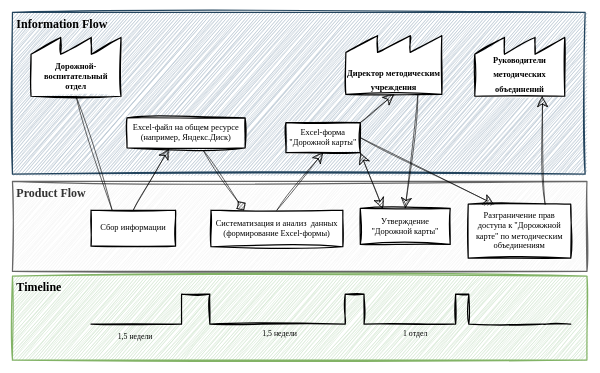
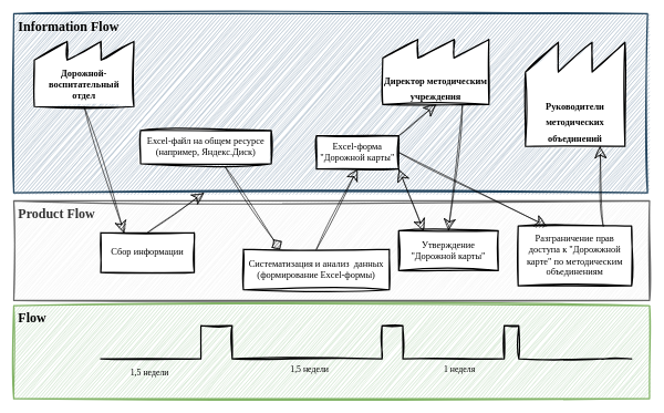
- <mxCell id="4" value="&lt;b style=&quot;border-color: var(--border-color); font-family: &amp;quot;Times New Roman&amp;quot;; font-size: 14px;&quot;&gt;Руководители методических объединений&lt;/b&gt;" style="strokeWidth=2;html=1;shape=mxgraph.lean_mapping.outside_sources;whiteSpace=wrap;align=center;sketch=1;hachureGap=4;jiggle=2;curveFitting=1;fontFamily=Architects Daughter;fontSource=https%3A%2F%2Ffonts.googleapis.com%2Fcss%3Ffamily%3DArchitects%2BDaughter;fontSize=20;verticalAlign=bottom;" vertex="1" parent="1"><mxGeometry x="791" y="60" width="150" height="100" as="geometry" /></mxCell>
+ <mxCell id="4" value="&lt;b style=&quot;border-color: var(--border-color); font-family: &amp;quot;Times New Roman&amp;quot;; font-size: 14px;&quot;&gt;Руководители методических объединений&lt;/b&gt;" style="strokeWidth=2;html=1;shape=mxgraph.lean_mapping.outside_sources;whiteSpace=wrap;align=center;sketch=1;hachureGap=4;jiggle=2;curveFitting=1;fontFamily=Architects Daughter;fontSource=https%3A%2F%2Ffonts.googleapis.com%2Fcss%3Ffamily%3DArchitects%2BDaughter;fontSize=20;verticalAlign=bottom;" vertex="1" parent="1"><mxGeometry x="791" y="60" width="150" height="160" as="geometry" /></mxCell>
- <mxCell id="16" value="" style="endArrow=classic;html=1;rounded=0;sketch=1;hachureGap=4;jiggle=2;curveFitting=1;fontFamily=Architects Daughter;fontSource=https%3A%2F%2Ffonts.googleapis.com%2Fcss%3Ffamily%3DArchitects%2BDaughter;fontSize=16;entryX=0.355;entryY=1.026;entryDx=0;entryDy=0;exitX=0.5;exitY=0;exitDx=0;exitDy=0;endSize=15;entryPerimeter=0;" edge="1" parent="1" source="8" target="9"><mxGeometry width="50" height="50" relative="1" as="geometry"><mxPoint x="201" y="347" as="sourcePoint" /><mxPoint x="243.5" y="257" as="targetPoint" /></mxGeometry></mxCell>
+ <mxCell id="16" value="" style="endArrow=classic;html=1;rounded=0;sketch=1;hachureGap=4;jiggle=2;curveFitting=1;fontFamily=Architects Daughter;fontSource=https%3A%2F%2Ffonts.googleapis.com%2Fcss%3Ffamily%3DArchitects%2BDaughter;fontSize=16;exitX=0.5;exitY=0;exitDx=0;exitDy=0;endSize=15;" edge="1" parent="1" source="8" target="2"><mxGeometry width="50" height="50" relative="1" as="geometry"><mxPoint x="201" y="347" as="sourcePoint" /><mxPoint x="243.5" y="257" as="targetPoint" /></mxGeometry></mxCell>
- <mxCell id="15" value="" style="endArrow=none;html=1;rounded=0;sketch=1;hachureGap=4;jiggle=2;curveFitting=1;fontFamily=Architects Daughter;fontSource=https%3A%2F%2Ffonts.googleapis.com%2Fcss%3Ffamily%3DArchitects%2BDaughter;fontSize=16;entryX=0.25;entryY=0;entryDx=0;entryDy=0;exitX=0.5;exitY=1;exitDx=0;exitDy=0;endSize=15;" edge="1" parent="1" source="3" target="8"><mxGeometry width="50" height="50" relative="1" as="geometry"><mxPoint x="121" y="260" as="sourcePoint" /><mxPoint x="171" y="210" as="targetPoint" /></mxGeometry></mxCell>
+ <mxCell id="15" value="" style="endArrow=classic;html=1;rounded=0;sketch=1;hachureGap=4;jiggle=2;curveFitting=1;fontFamily=Architects Daughter;fontSource=https%3A%2F%2Ffonts.googleapis.com%2Fcss%3Ffamily%3DArchitects%2BDaughter;fontSize=16;entryX=0.25;entryY=0;entryDx=0;entryDy=0;exitX=0.5;exitY=1;exitDx=0;exitDy=0;endSize=15;" edge="1" parent="1" source="3" target="8"><mxGeometry width="50" height="50" relative="1" as="geometry"><mxPoint x="121" y="260" as="sourcePoint" /><mxPoint x="171" y="210" as="targetPoint" /></mxGeometry></mxCell>
- <mxCell id="12" value="&lt;font style=&quot;font-size: 14px;&quot;&gt;Систематизация и анализ&amp;nbsp; данных&lt;br&gt;(формирование Excel-формы)&lt;br&gt;&lt;/font&gt;" style="strokeWidth=2;html=1;shape=mxgraph.lean_mapping.schedule;whiteSpace=wrap;align=center;sketch=1;hachureGap=4;jiggle=2;curveFitting=1;fontFamily=Times New Roman;fontSize=14;" vertex="1" parent="1"><mxGeometry x="351" y="350" width="220" height="61" as="geometry" /></mxCell>
+ <mxCell id="12" value="&lt;font style=&quot;font-size: 14px;&quot;&gt;Систематизация и анализ&amp;nbsp; данных&lt;br&gt;(формирование Excel-формы)&lt;br&gt;&lt;/font&gt;" style="strokeWidth=2;html=1;shape=mxgraph.lean_mapping.schedule;whiteSpace=wrap;align=center;sketch=1;hachureGap=4;jiggle=2;curveFitting=1;fontFamily=Times New Roman;fontSize=14;" vertex="1" parent="1"><mxGeometry x="366" y="375" width="220" height="61" as="geometry" /></mxCell>
- <mxCell id="7" value="&amp;nbsp;Timeline" style="strokeWidth=2;html=1;shape=mxgraph.lean_mapping.schedule;whiteSpace=wrap;align=left;sketch=1;hachureGap=4;jiggle=2;curveFitting=1;fontFamily=Architects Daughter;fontSource=https%3A%2F%2Ffonts.googleapis.com%2Fcss%3Ffamily%3DArchitects%2BDaughter;fontSize=20;verticalAlign=top;fontStyle=1;fillColor=#d5e8d4;strokeColor=#82b366;" vertex="1" parent="1"><mxGeometry x="20" y="460" width="958" height="140" as="geometry" /></mxCell>
+ <mxCell id="7" value="&amp;nbsp;Flow" style="strokeWidth=2;html=1;shape=mxgraph.lean_mapping.schedule;whiteSpace=wrap;align=left;sketch=1;hachureGap=4;jiggle=2;curveFitting=1;fontFamily=Architects Daughter;fontSource=https%3A%2F%2Ffonts.googleapis.com%2Fcss%3Ffamily%3DArchitects%2BDaughter;fontSize=20;verticalAlign=top;fontStyle=1;fillColor=#d5e8d4;strokeColor=#82b366;" vertex="1" parent="1"><mxGeometry x="20" y="460" width="958" height="140" as="geometry" /></mxCell>
- <mxCell id="27" value="1 отдел" style="text;html=1;strokeColor=none;fillColor=none;align=center;verticalAlign=middle;whiteSpace=wrap;rounded=0;fontSize=13;fontFamily=Times New Roman;" vertex="1" parent="1"><mxGeometry x="662" y="540" width="60" height="30" as="geometry" /></mxCell>
+ <mxCell id="27" value="1 неделя" style="text;html=1;strokeColor=none;fillColor=none;align=center;verticalAlign=middle;whiteSpace=wrap;rounded=0;fontSize=13;fontFamily=Times New Roman;" vertex="1" parent="1"><mxGeometry x="662" y="540" width="60" height="30" as="geometry" /></mxCell>
